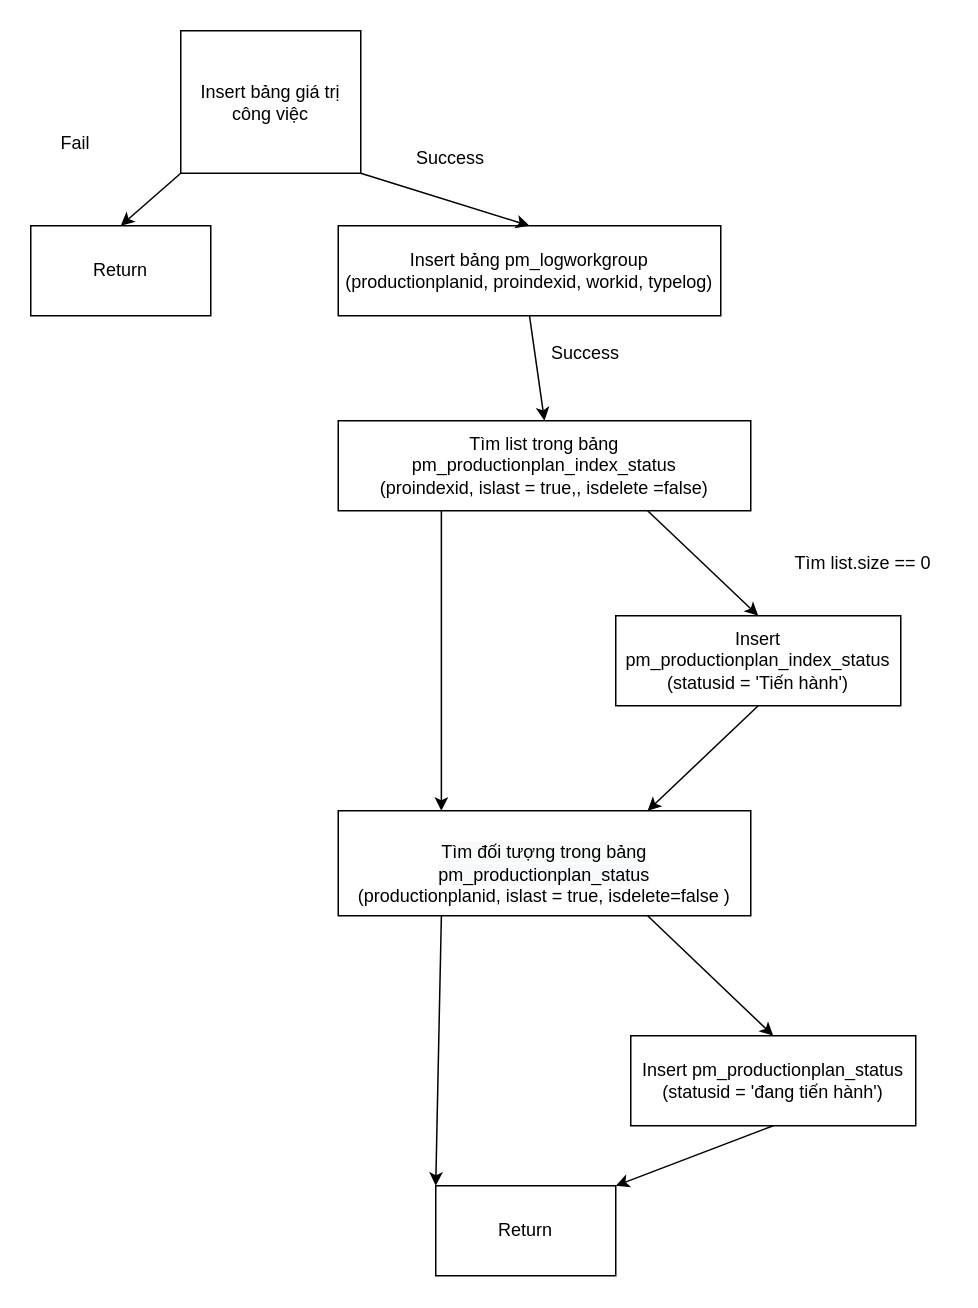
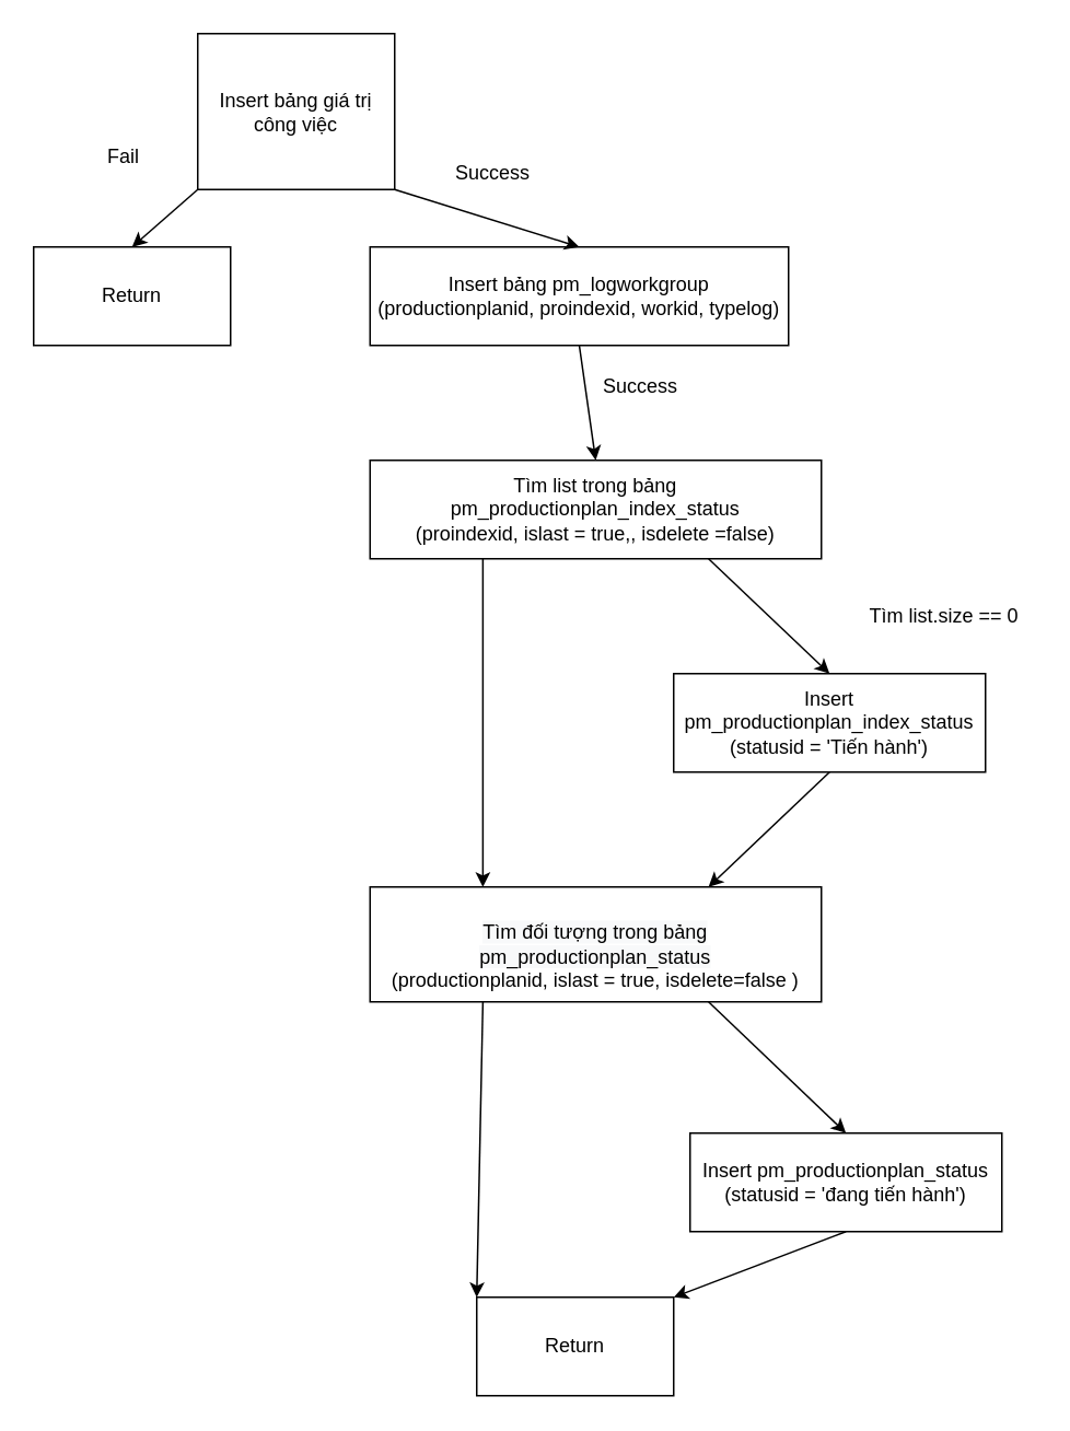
- <mxCell id="11" value="Fail" style="text;html=1;strokeColor=none;fillColor=none;align=center;verticalAlign=middle;whiteSpace=wrap;rounded=0;" vertex="1" parent="1"><mxGeometry x="20" y="80" width="60" height="30" as="geometry" /></mxCell>
+ <mxCell id="11" value="Fail" style="text;html=1;strokeColor=none;fillColor=none;align=center;verticalAlign=middle;whiteSpace=wrap;rounded=0;" vertex="1" parent="1"><mxGeometry x="45" y="80" width="60" height="30" as="geometry" /></mxCell>
